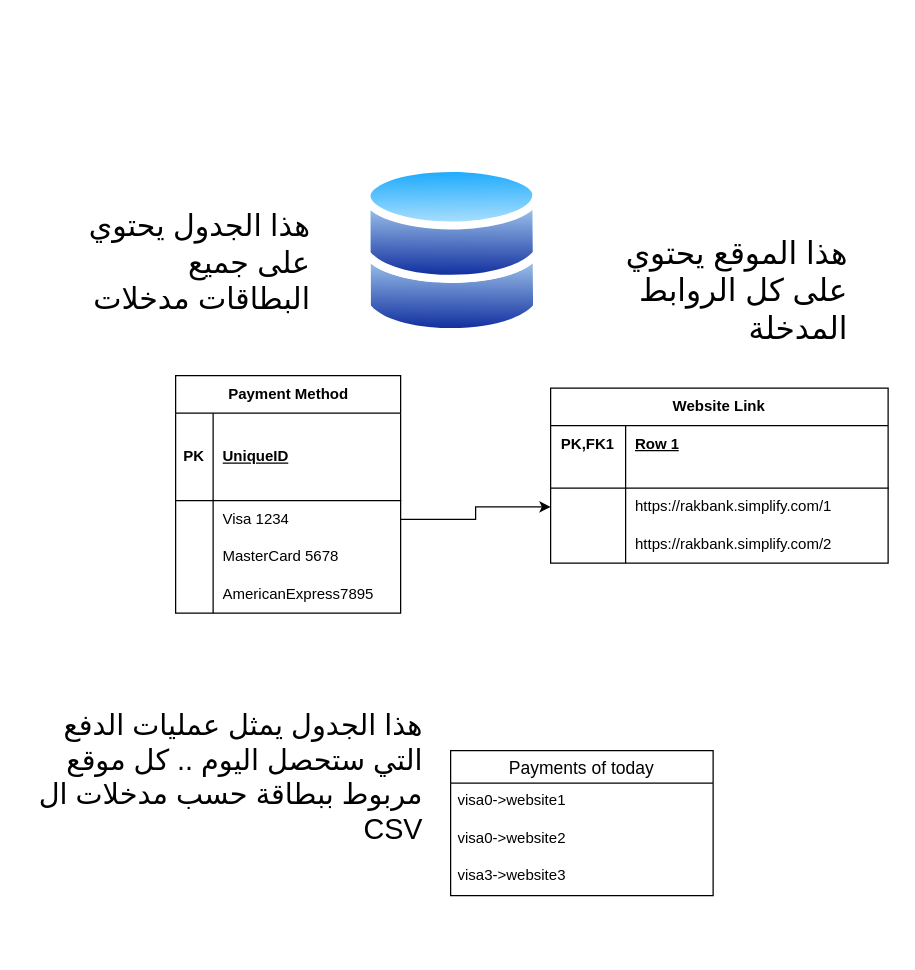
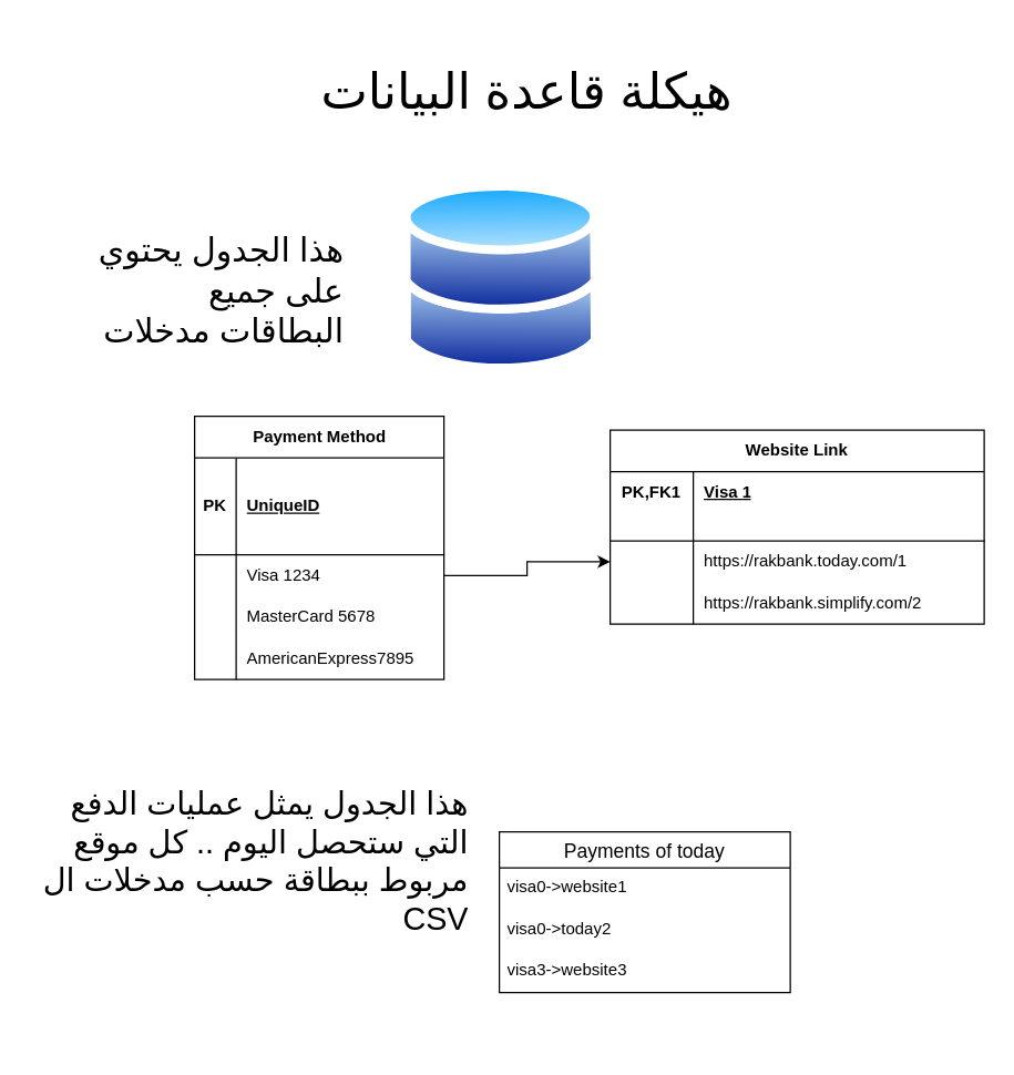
+ <mxCell id="30" value="&lt;font style=&quot;font-size: 36px;&quot;&gt;هيكلة قاعدة البيانات&lt;/font&gt;" style="text;html=1;align=center;verticalAlign=middle;whiteSpace=wrap;rounded=0;" vertex="1" parent="1"><mxGeometry x="160" y="20" width="440" height="90" as="geometry" /></mxCell>
- <mxCell id="37" value="&lt;font style=&quot;font-size: 25px;&quot;&gt;هذا الموقع يحتوي على كل الروابط المدخلة&lt;/font&gt;" style="text;html=1;whiteSpace=wrap;overflow=hidden;rounded=0;align=right;" vertex="1" parent="1"><mxGeometry x="500" y="180" width="180" height="120" as="geometry" /></mxCell>
- <mxCell id="18" value="Row 1" style="shape=partialRectangle;connectable=0;fillColor=none;top=0;left=0;bottom=0;right=0;align=left;spacingLeft=6;fontStyle=5;overflow=hidden;html=1;whiteSpace=wrap;" vertex="1" parent="16"><mxGeometry x="60" width="210" height="30" as="geometry"><mxRectangle width="210" height="30" as="alternateBounds" /></mxGeometry></mxCell>
+ <mxCell id="18" value="Visa 1" style="shape=partialRectangle;connectable=0;fillColor=none;top=0;left=0;bottom=0;right=0;align=left;spacingLeft=6;fontStyle=5;overflow=hidden;html=1;whiteSpace=wrap;" vertex="1" parent="16"><mxGeometry x="60" width="210" height="30" as="geometry"><mxRectangle width="210" height="30" as="alternateBounds" /></mxGeometry></mxCell>
- <mxCell id="24" value="https://rakbank.simplify.com/1" style="shape=partialRectangle;connectable=0;fillColor=none;top=0;left=0;bottom=0;right=0;align=left;spacingLeft=6;overflow=hidden;html=1;whiteSpace=wrap;" vertex="1" parent="22"><mxGeometry x="60" width="210" height="30" as="geometry"><mxRectangle width="210" height="30" as="alternateBounds" /></mxGeometry></mxCell>
+ <mxCell id="24" value="https://rakbank.today.com/1" style="shape=partialRectangle;connectable=0;fillColor=none;top=0;left=0;bottom=0;right=0;align=left;spacingLeft=6;overflow=hidden;html=1;whiteSpace=wrap;" vertex="1" parent="22"><mxGeometry x="60" width="210" height="30" as="geometry"><mxRectangle width="210" height="30" as="alternateBounds" /></mxGeometry></mxCell>
- <mxCell id="33" value="visa0-&amp;gt;website2" style="text;strokeColor=none;fillColor=none;spacingLeft=4;spacingRight=4;overflow=hidden;rotatable=0;points=[[0,0.5],[1,0.5]];portConstraint=eastwest;fontSize=12;whiteSpace=wrap;html=1;" vertex="1" parent="31"><mxGeometry y="56" width="210" height="30" as="geometry" /></mxCell>
+ <mxCell id="33" value="visa0-&amp;gt;today2" style="text;strokeColor=none;fillColor=none;spacingLeft=4;spacingRight=4;overflow=hidden;rotatable=0;points=[[0,0.5],[1,0.5]];portConstraint=eastwest;fontSize=12;whiteSpace=wrap;html=1;" vertex="1" parent="31"><mxGeometry y="56" width="210" height="30" as="geometry" /></mxCell>
